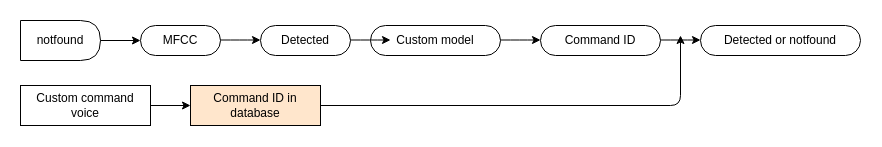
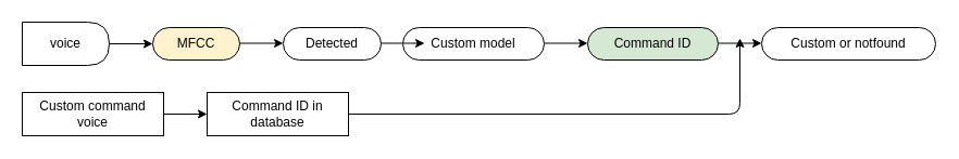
- <mxCell id="3" value="notfound" style="shape=delay;whiteSpace=wrap;html=1;" vertex="1" parent="1"><mxGeometry x="20" y="20" width="80" height="40" as="geometry" /></mxCell>
+ <mxCell id="3" value="voice" style="shape=delay;whiteSpace=wrap;html=1;" vertex="1" parent="1"><mxGeometry x="20" y="20" width="80" height="40" as="geometry" /></mxCell>
- <mxCell id="2" value="MFCC" style="whiteSpace=wrap;html=1;rounded=1;arcSize=50;align=center;verticalAlign=middle;strokeWidth=1;autosize=1;spacing=4;treeFolding=1;treeMoving=1;newEdgeStyle={&quot;edgeStyle&quot;:&quot;entityRelationEdgeStyle&quot;,&quot;startArrow&quot;:&quot;none&quot;,&quot;endArrow&quot;:&quot;none&quot;,&quot;segment&quot;:10,&quot;curved&quot;:1,&quot;sourcePerimeterSpacing&quot;:0,&quot;targetPerimeterSpacing&quot;:0};" vertex="1" parent="1"><mxGeometry x="140" y="25" width="80" height="30" as="geometry" /></mxCell>
+ <mxCell id="2" value="MFCC" style="whiteSpace=wrap;html=1;rounded=1;arcSize=50;align=center;verticalAlign=middle;strokeWidth=1;autosize=1;spacing=4;treeFolding=1;treeMoving=1;newEdgeStyle={&quot;edgeStyle&quot;:&quot;entityRelationEdgeStyle&quot;,&quot;startArrow&quot;:&quot;none&quot;,&quot;endArrow&quot;:&quot;none&quot;,&quot;segment&quot;:10,&quot;curved&quot;:1,&quot;sourcePerimeterSpacing&quot;:0,&quot;targetPerimeterSpacing&quot;:0};fillColor=#fff2cc;" vertex="1" parent="1"><mxGeometry x="140" y="25" width="80" height="30" as="geometry" /></mxCell>
- <mxCell id="9" value="Command ID" style="whiteSpace=wrap;html=1;rounded=1;arcSize=50;align=center;verticalAlign=middle;strokeWidth=1;autosize=1;spacing=4;treeFolding=1;treeMoving=1;newEdgeStyle={&quot;edgeStyle&quot;:&quot;entityRelationEdgeStyle&quot;,&quot;startArrow&quot;:&quot;none&quot;,&quot;endArrow&quot;:&quot;none&quot;,&quot;segment&quot;:10,&quot;curved&quot;:1,&quot;sourcePerimeterSpacing&quot;:0,&quot;targetPerimeterSpacing&quot;:0};" vertex="1" parent="1"><mxGeometry x="540" y="25" width="120" height="30" as="geometry" /></mxCell>
+ <mxCell id="9" value="Command ID" style="whiteSpace=wrap;html=1;rounded=1;arcSize=50;align=center;verticalAlign=middle;strokeWidth=1;autosize=1;spacing=4;treeFolding=1;treeMoving=1;newEdgeStyle={&quot;edgeStyle&quot;:&quot;entityRelationEdgeStyle&quot;,&quot;startArrow&quot;:&quot;none&quot;,&quot;endArrow&quot;:&quot;none&quot;,&quot;segment&quot;:10,&quot;curved&quot;:1,&quot;sourcePerimeterSpacing&quot;:0,&quot;targetPerimeterSpacing&quot;:0};fillColor=#d5e8d4;" vertex="1" parent="1"><mxGeometry x="540" y="25" width="120" height="30" as="geometry" /></mxCell>
- <mxCell id="11" value="Detected or notfound" style="whiteSpace=wrap;html=1;rounded=1;arcSize=50;align=center;verticalAlign=middle;strokeWidth=1;autosize=1;spacing=4;treeFolding=1;treeMoving=1;newEdgeStyle={&quot;edgeStyle&quot;:&quot;entityRelationEdgeStyle&quot;,&quot;startArrow&quot;:&quot;none&quot;,&quot;endArrow&quot;:&quot;none&quot;,&quot;segment&quot;:10,&quot;curved&quot;:1,&quot;sourcePerimeterSpacing&quot;:0,&quot;targetPerimeterSpacing&quot;:0};" vertex="1" parent="1"><mxGeometry x="700" y="25" width="160" height="30" as="geometry" /></mxCell>
+ <mxCell id="11" value="Custom or notfound" style="whiteSpace=wrap;html=1;rounded=1;arcSize=50;align=center;verticalAlign=middle;strokeWidth=1;autosize=1;spacing=4;treeFolding=1;treeMoving=1;newEdgeStyle={&quot;edgeStyle&quot;:&quot;entityRelationEdgeStyle&quot;,&quot;startArrow&quot;:&quot;none&quot;,&quot;endArrow&quot;:&quot;none&quot;,&quot;segment&quot;:10,&quot;curved&quot;:1,&quot;sourcePerimeterSpacing&quot;:0,&quot;targetPerimeterSpacing&quot;:0};" vertex="1" parent="1"><mxGeometry x="700" y="25" width="160" height="30" as="geometry" /></mxCell>
- <mxCell id="15" value="Command ID in database" style="rounded=0;whiteSpace=wrap;html=1;fillColor=#ffe6cc;" vertex="1" parent="1"><mxGeometry x="190" y="85" width="130" height="40" as="geometry" /></mxCell>
+ <mxCell id="15" value="Command ID in database" style="rounded=0;whiteSpace=wrap;html=1;" vertex="1" parent="1"><mxGeometry x="190" y="85" width="130" height="40" as="geometry" /></mxCell>
